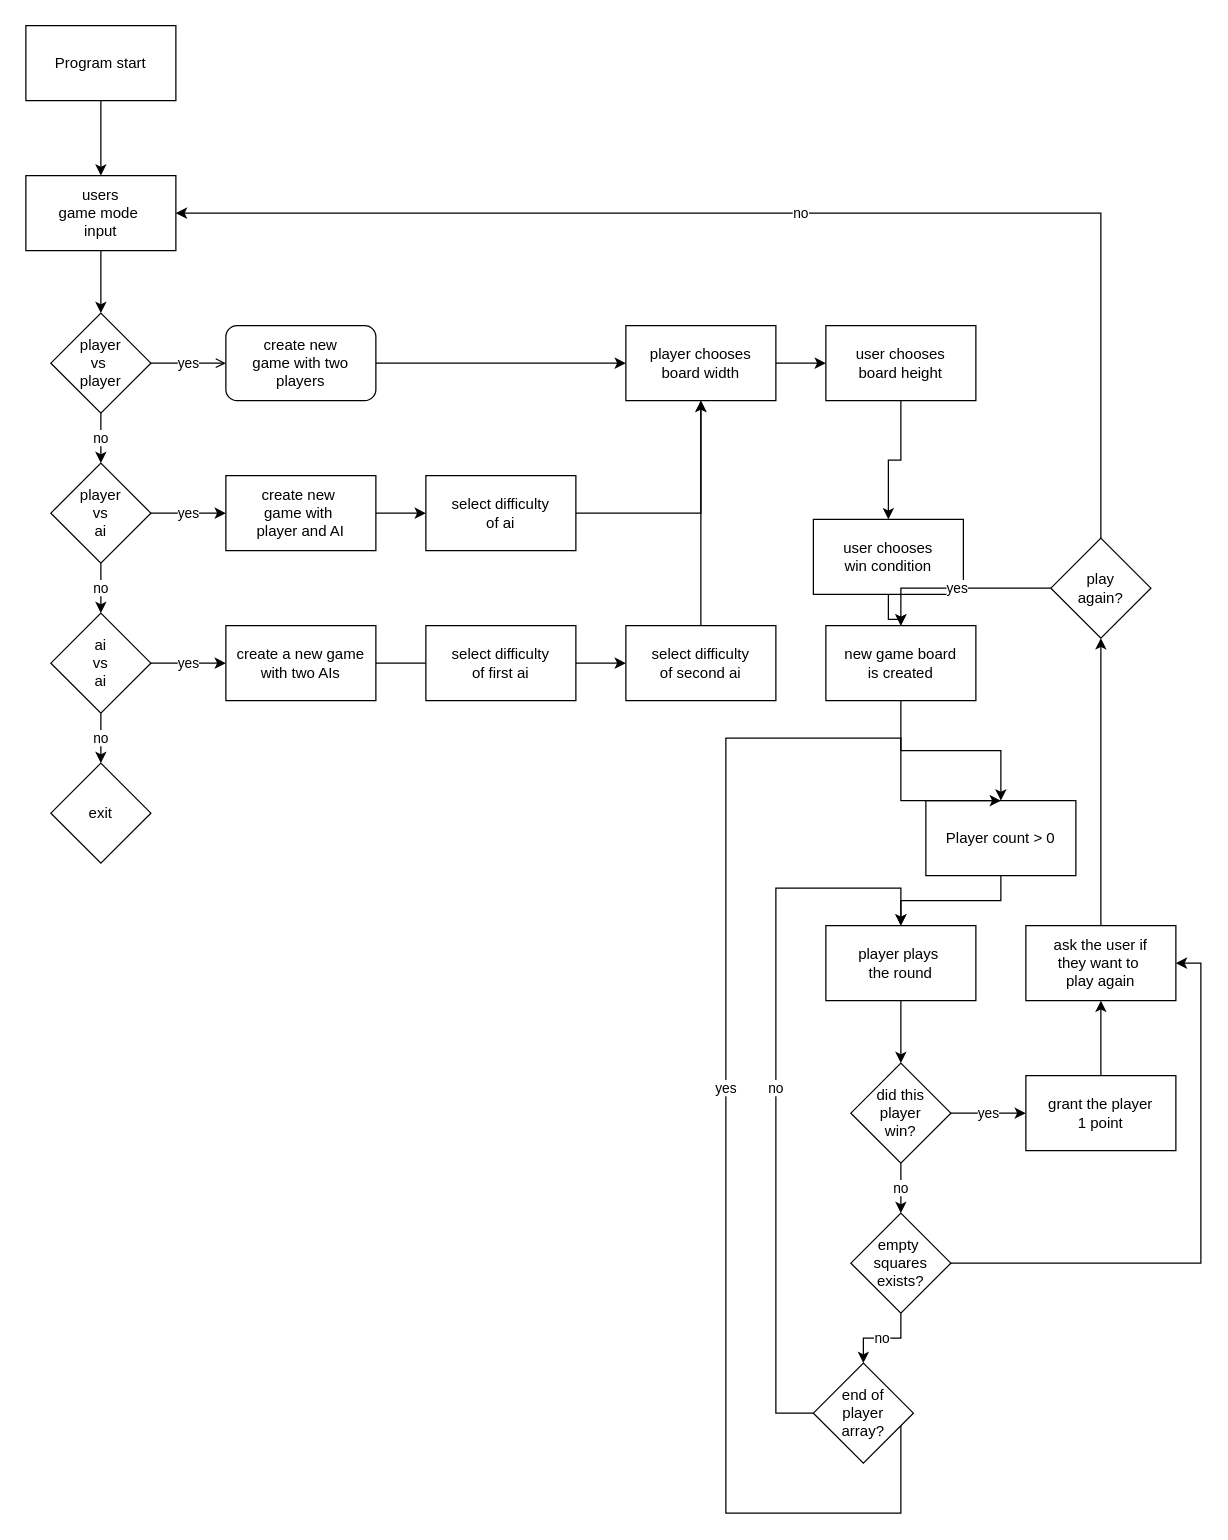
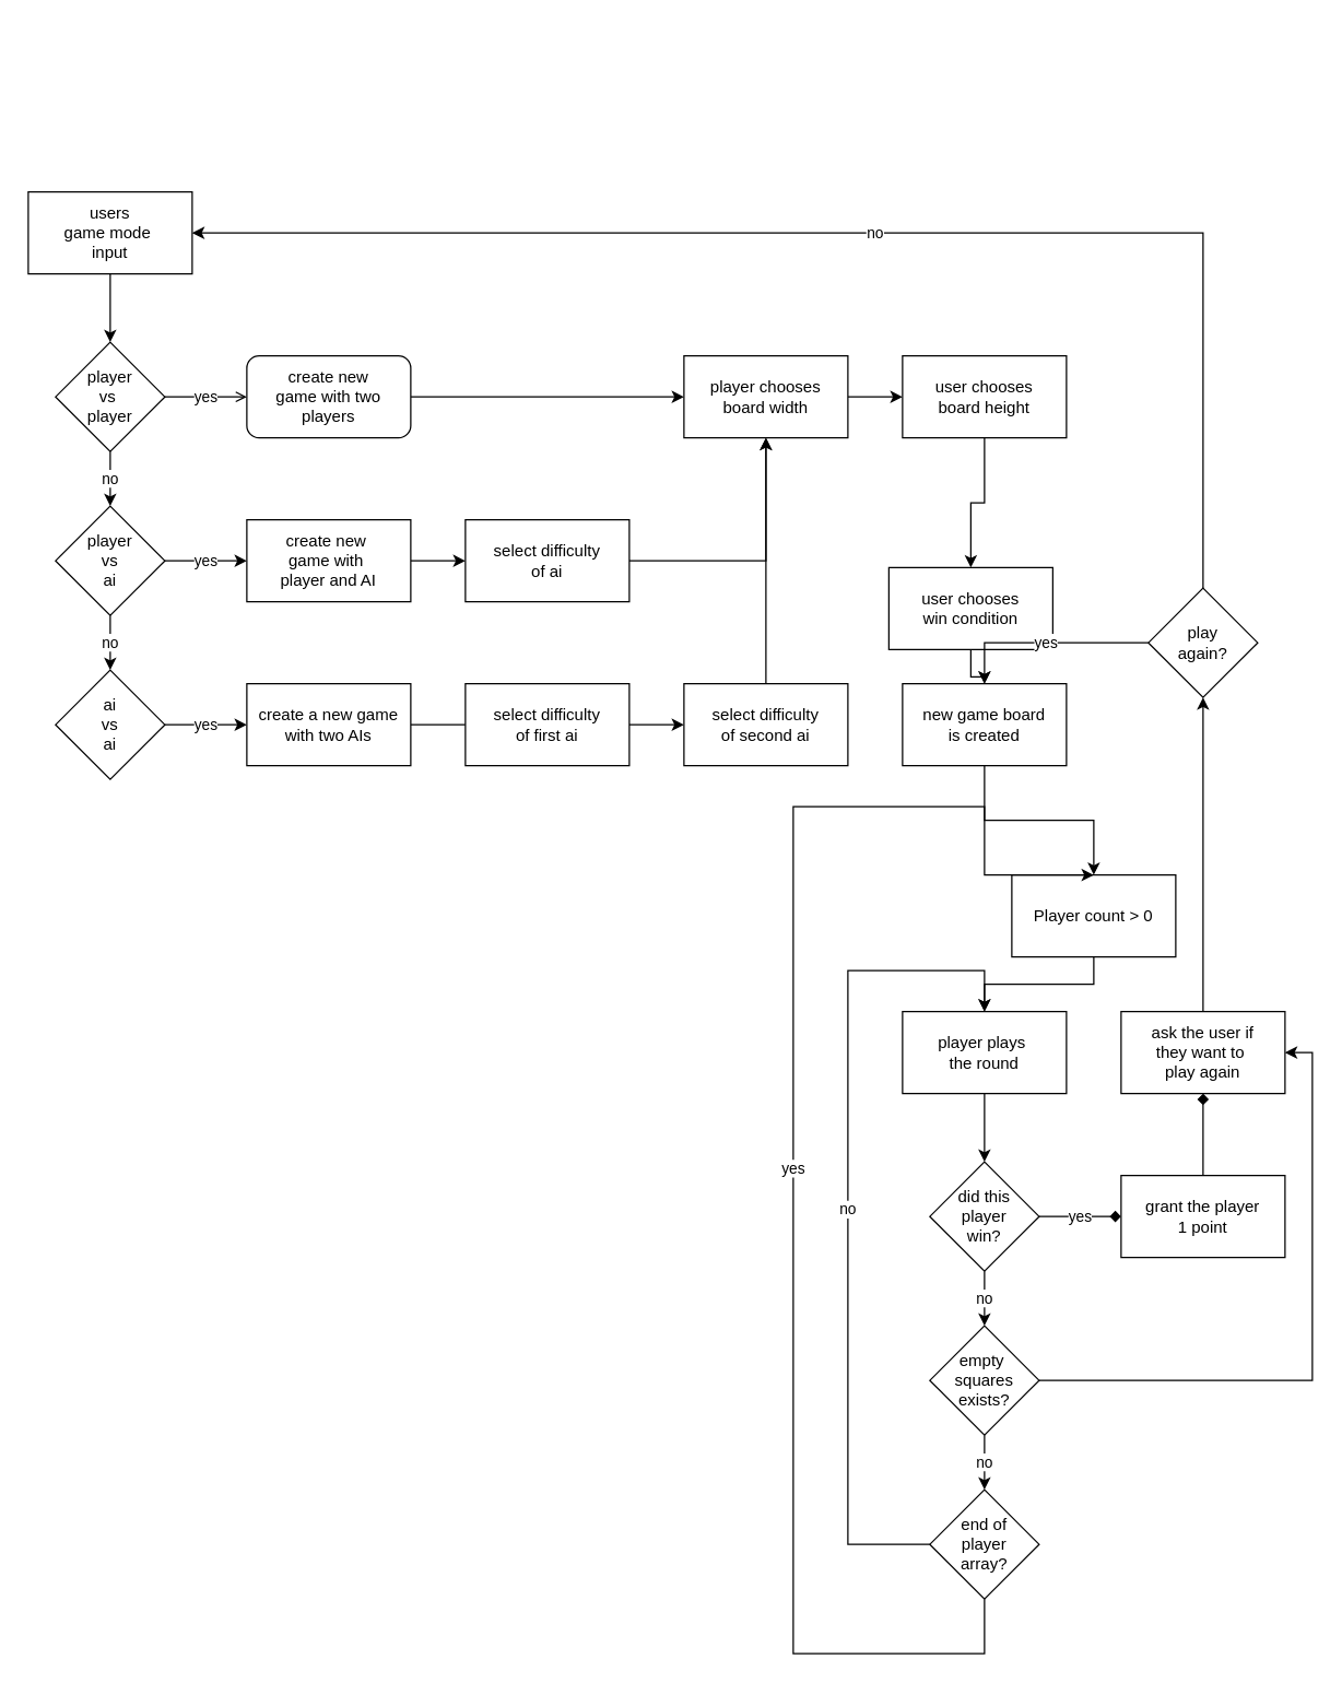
- <mxCell id="3" value="Program start" style="rounded=0;whiteSpace=wrap;html=1;" parent="1" vertex="1"><mxGeometry x="20" y="20" width="120" height="60" as="geometry" /></mxCell>
- <mxCell id="2" value="" style="edgeStyle=orthogonalEdgeStyle;rounded=0;orthogonalLoop=1;jettySize=auto;html=1;" parent="1" source="3" target="5" edge="1"><mxGeometry relative="1" as="geometry" /></mxCell>
- <mxCell id="12" value="no" style="edgeStyle=orthogonalEdgeStyle;rounded=0;orthogonalLoop=1;jettySize=auto;html=1;" parent="1" source="14" target="15" edge="1"><mxGeometry relative="1" as="geometry" /></mxCell>
- <mxCell id="15" value="exit" style="rhombus;whiteSpace=wrap;html=1;" parent="1" vertex="1"><mxGeometry x="40" y="610" width="80" height="80" as="geometry" /></mxCell>
- <mxCell id="49" value="" style="edgeStyle=orthogonalEdgeStyle;rounded=0;orthogonalLoop=1;jettySize=auto;html=1;" parent="1" source="50" target="52" edge="1"><mxGeometry relative="1" as="geometry" /></mxCell>
+ <mxCell id="49" value="" style="edgeStyle=orthogonalEdgeStyle;rounded=0;orthogonalLoop=1;jettySize=auto;html=1;endArrow=diamond;" parent="1" source="50" target="52" edge="1"><mxGeometry relative="1" as="geometry" /></mxCell>
- <mxCell id="41" value="yes" style="edgeStyle=orthogonalEdgeStyle;rounded=0;orthogonalLoop=1;jettySize=auto;html=1;" parent="1" source="42" target="50" edge="1"><mxGeometry relative="1" as="geometry" /></mxCell>
+ <mxCell id="41" value="yes" style="edgeStyle=orthogonalEdgeStyle;rounded=0;orthogonalLoop=1;jettySize=auto;html=1;endArrow=diamond;" parent="1" source="42" target="50" edge="1"><mxGeometry relative="1" as="geometry" /></mxCell>
- <mxCell id="48" value="end of&lt;br&gt;player&lt;br&gt;array?" style="rhombus;whiteSpace=wrap;html=1;" parent="1" vertex="1"><mxGeometry x="650" y="1090" width="80" height="80" as="geometry" /></mxCell>
+ <mxCell id="48" value="end of&lt;br&gt;player&lt;br&gt;array?" style="rhombus;whiteSpace=wrap;html=1;" parent="1" vertex="1"><mxGeometry x="680" y="1090" width="80" height="80" as="geometry" /></mxCell>
